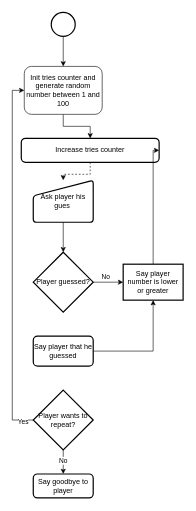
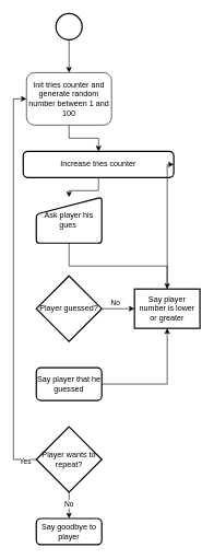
- <mxCell id="9" style="edgeStyle=orthogonalEdgeStyle;rounded=0;orthogonalLoop=1;jettySize=auto;html=1;dashed=1;" edge="1" parent="1" source="10" target="4"><mxGeometry relative="1" as="geometry" /></mxCell>
+ <mxCell id="9" style="edgeStyle=orthogonalEdgeStyle;rounded=0;orthogonalLoop=1;jettySize=auto;html=1;" edge="1" parent="1" source="10" target="4"><mxGeometry relative="1" as="geometry" /></mxCell>
- <mxCell id="5" style="edgeStyle=orthogonalEdgeStyle;rounded=0;orthogonalLoop=1;jettySize=auto;html=1;exitX=0.5;exitY=1;exitDx=0;exitDy=0;" edge="1" parent="1" source="4" target="8"><mxGeometry relative="1" as="geometry"><mxPoint x="105" y="440" as="targetPoint" /></mxGeometry></mxCell>
+ <mxCell id="5" style="edgeStyle=orthogonalEdgeStyle;rounded=0;orthogonalLoop=1;jettySize=auto;html=1;exitX=0.5;exitY=1;exitDx=0;exitDy=0;" edge="1" parent="1" source="4" target="12"><mxGeometry relative="1" as="geometry"><mxPoint x="105" y="440" as="targetPoint" /></mxGeometry></mxCell>
